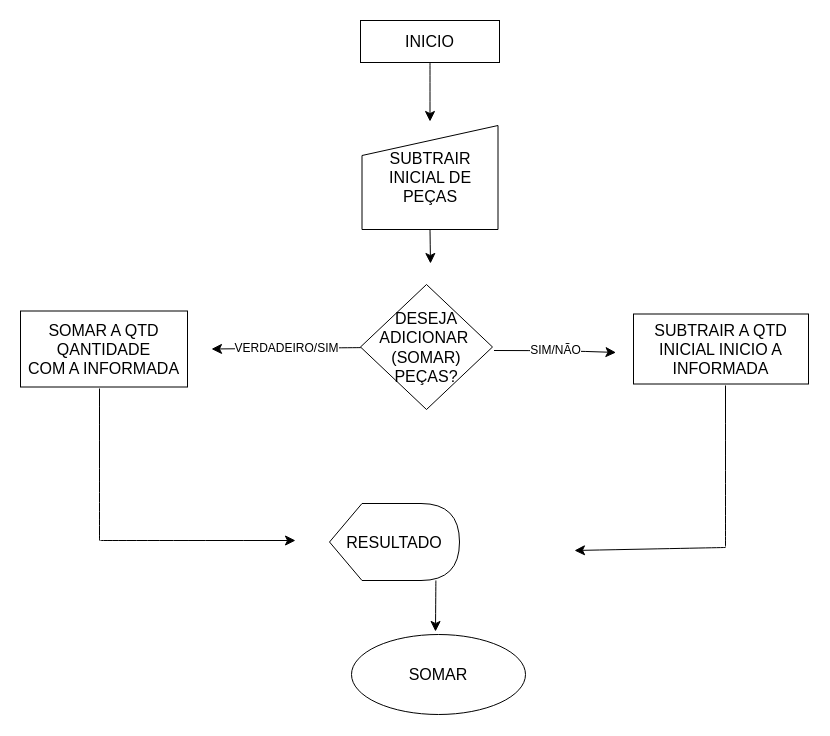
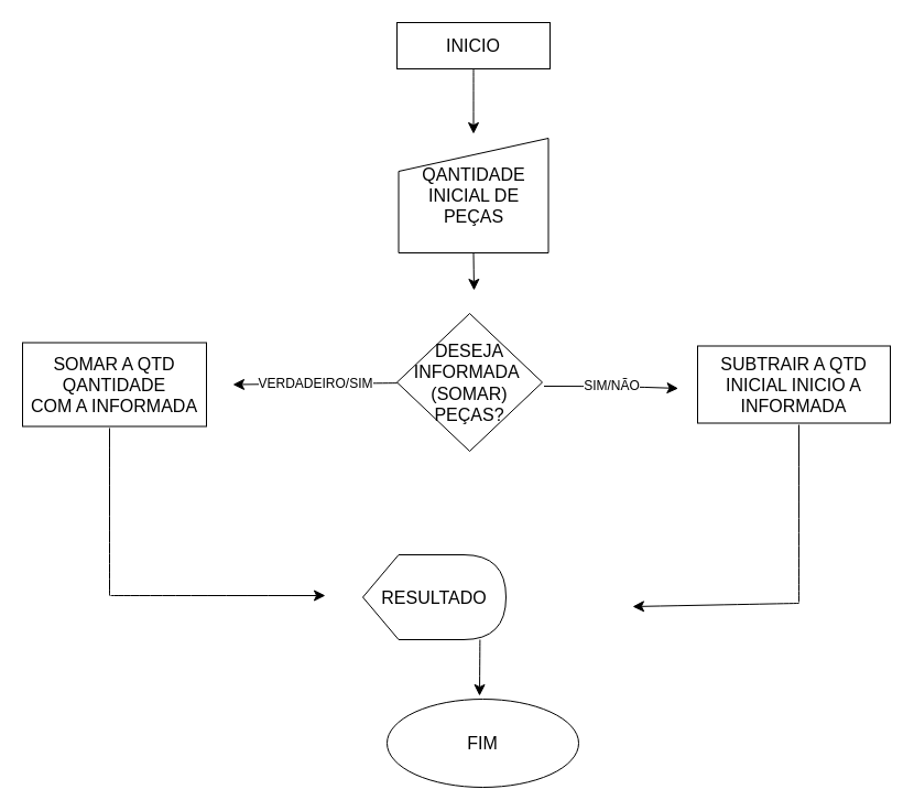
- <mxCell id="5" value="SUBTRAIR INICIAL DE PEÇAS" style="shape=manualInput;whiteSpace=wrap;html=1;fontSize=16;" parent="1" vertex="1"><mxGeometry x="361.5" y="125" width="136" height="104" as="geometry" /></mxCell>
+ <mxCell id="5" value="QANTIDADE INICIAL DE PEÇAS" style="shape=manualInput;whiteSpace=wrap;html=1;fontSize=16;" parent="1" vertex="1"><mxGeometry x="361.5" y="125" width="136" height="104" as="geometry" /></mxCell>
- <mxCell id="7" value="DESEJA ADICIONAR&amp;nbsp;&lt;br&gt;(SOMAR) PEÇAS?" style="rhombus;whiteSpace=wrap;html=1;fontSize=16;" parent="1" vertex="1"><mxGeometry x="360" y="284" width="132" height="125" as="geometry" /></mxCell>
+ <mxCell id="7" value="DESEJA INFORMADA&amp;nbsp;&lt;br&gt;(SOMAR) PEÇAS?" style="rhombus;whiteSpace=wrap;html=1;fontSize=16;" parent="1" vertex="1"><mxGeometry x="360" y="284" width="132" height="125" as="geometry" /></mxCell>
- <mxCell id="18" value="SOMAR" style="ellipse;whiteSpace=wrap;html=1;fontSize=16;" parent="1" vertex="1"><mxGeometry x="351" y="634" width="174" height="80" as="geometry" /></mxCell>
+ <mxCell id="18" value="FIM" style="ellipse;whiteSpace=wrap;html=1;fontSize=16;" parent="1" vertex="1"><mxGeometry x="351" y="634" width="174" height="80" as="geometry" /></mxCell>
